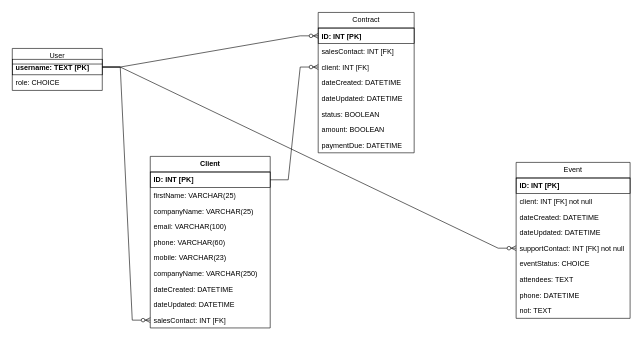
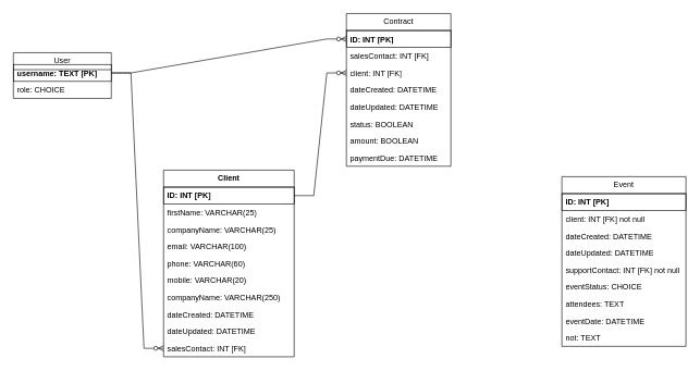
- <mxCell id="38" value="" style="edgeStyle=entityRelationEdgeStyle;fontSize=12;html=1;endArrow=ERzeroToMany;endFill=1;rounded=0;exitX=1;exitY=0.5;exitDx=0;exitDy=0;" edge="1" parent="1" source="3" target="10"><mxGeometry width="100" height="100" relative="1" as="geometry"><mxPoint x="700" y="121" as="sourcePoint" /><mxPoint x="860" y="105" as="targetPoint" /></mxGeometry></mxCell>
- <mxCell id="30" value="mobile: VARCHAR(23)" style="text;strokeColor=none;fillColor=none;align=left;verticalAlign=top;spacingLeft=4;spacingRight=4;overflow=hidden;rotatable=0;points=[[0,0.5],[1,0.5]];portConstraint=eastwest;whiteSpace=wrap;html=1;" vertex="1" parent="24"><mxGeometry y="156" width="200" height="26" as="geometry" /></mxCell>
+ <mxCell id="30" value="mobile: VARCHAR(20)" style="text;strokeColor=none;fillColor=none;align=left;verticalAlign=top;spacingLeft=4;spacingRight=4;overflow=hidden;rotatable=0;points=[[0,0.5],[1,0.5]];portConstraint=eastwest;whiteSpace=wrap;html=1;" vertex="1" parent="24"><mxGeometry y="156" width="200" height="26" as="geometry" /></mxCell>
- <mxCell id="13" value="phone: DATETIME" style="text;strokeColor=none;fillColor=none;align=left;verticalAlign=top;spacingLeft=4;spacingRight=4;overflow=hidden;rotatable=0;points=[[0,0.5],[1,0.5]];portConstraint=eastwest;whiteSpace=wrap;html=1;" vertex="1" parent="5"><mxGeometry y="208" width="190" height="26" as="geometry" /></mxCell>
+ <mxCell id="13" value="eventDate: DATETIME" style="text;strokeColor=none;fillColor=none;align=left;verticalAlign=top;spacingLeft=4;spacingRight=4;overflow=hidden;rotatable=0;points=[[0,0.5],[1,0.5]];portConstraint=eastwest;whiteSpace=wrap;html=1;" vertex="1" parent="5"><mxGeometry y="208" width="190" height="26" as="geometry" /></mxCell>
